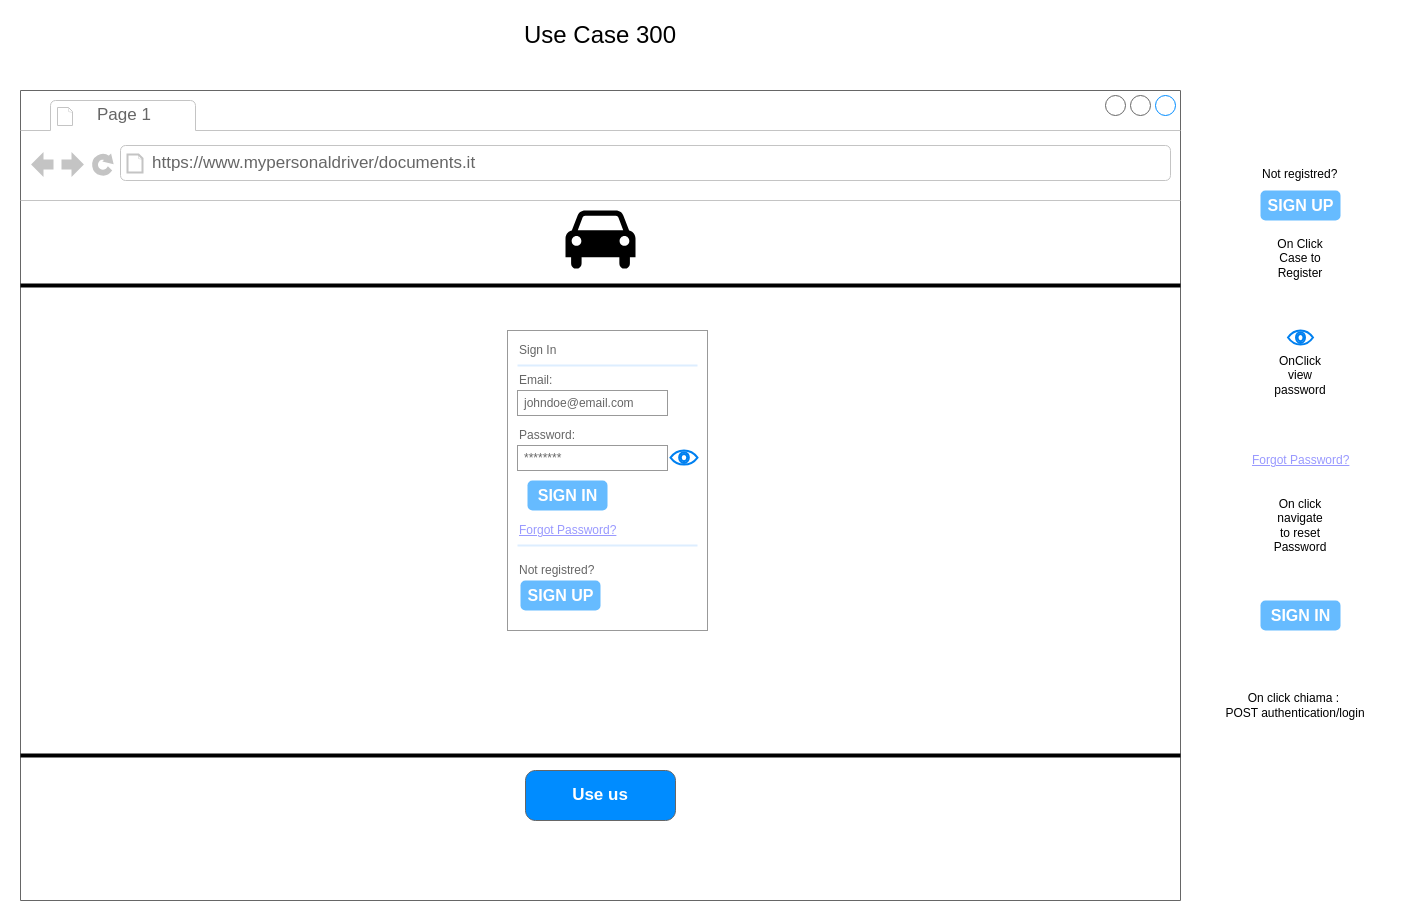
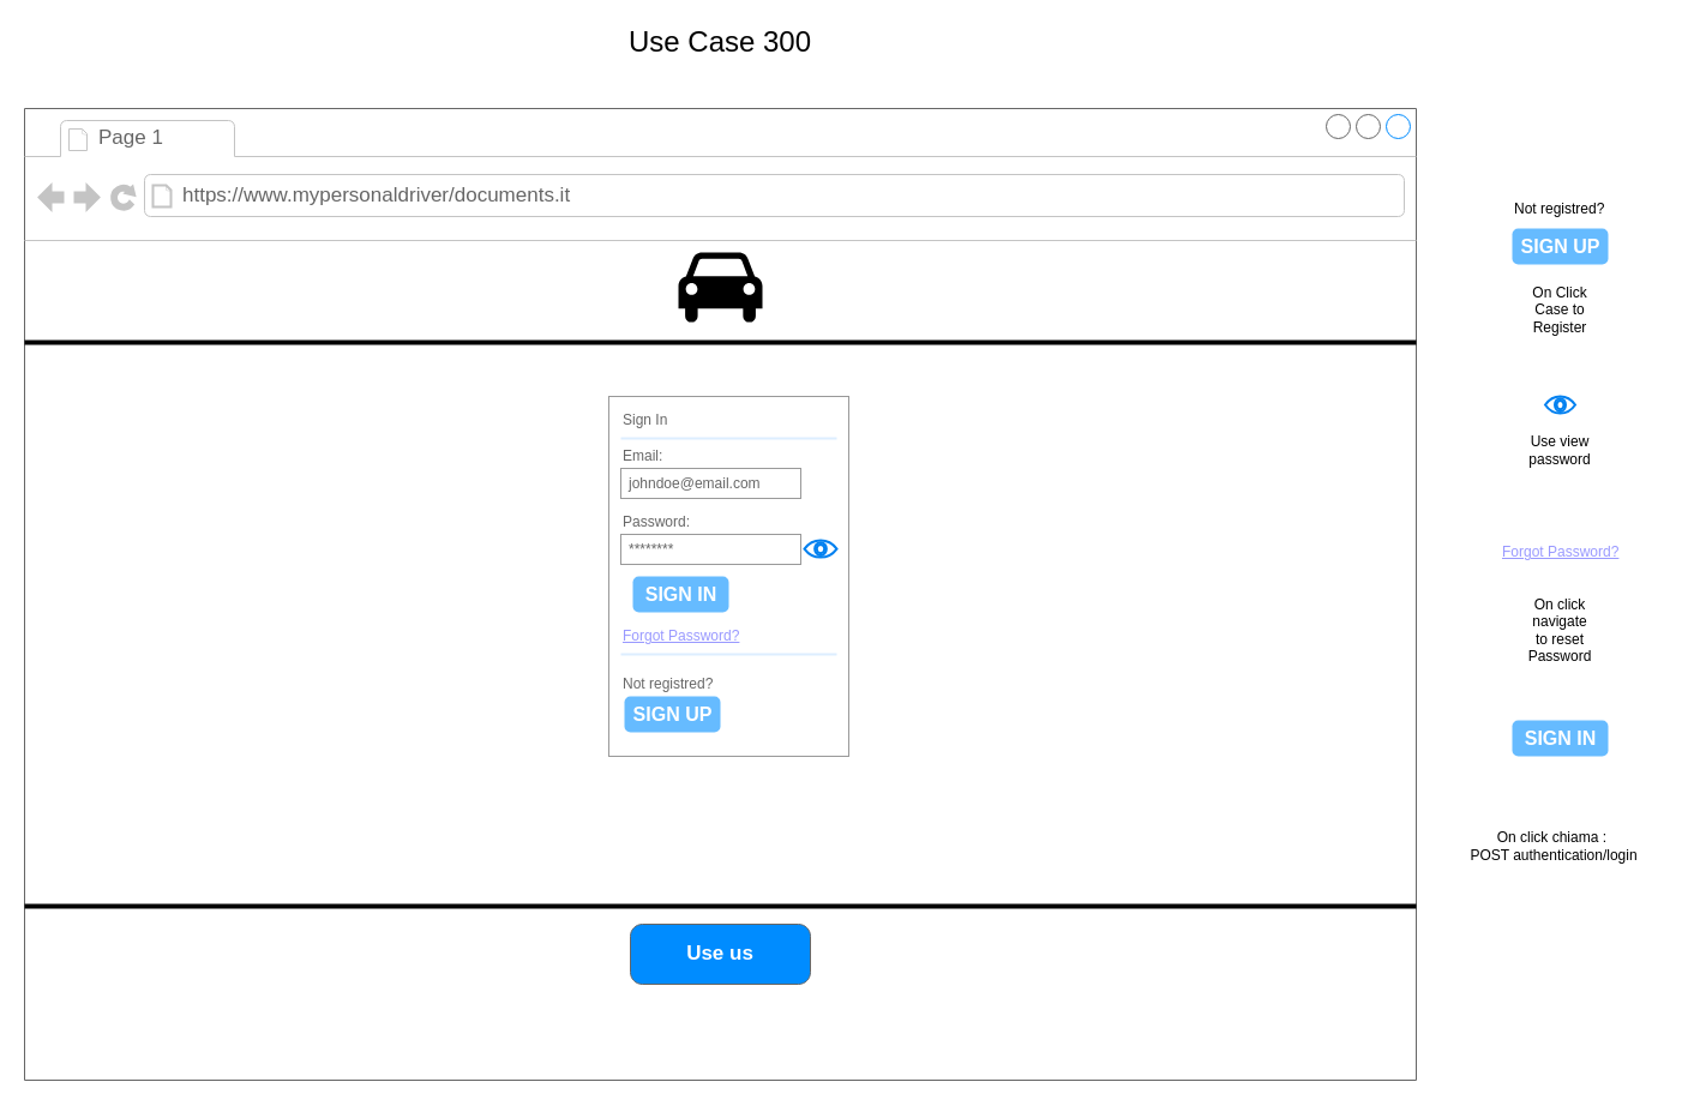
- <mxCell id="3" value="Page 1" style="strokeWidth=1;shadow=0;dashed=0;align=center;html=1;shape=mxgraph.mockup.containers.anchor;fontSize=17;fontColor=#666666;align=left;whiteSpace=wrap;" parent="2" vertex="1"><mxGeometry x="75" y="12" width="110" height="26" as="geometry" /></mxCell>
+ <mxCell id="3" value="Page 1" style="strokeWidth=1;shadow=0;dashed=0;align=center;html=1;shape=mxgraph.mockup.containers.anchor;fontSize=17;fontColor=#666666;align=left;whiteSpace=wrap;" parent="2" vertex="1"><mxGeometry x="60" y="12" width="110" height="26" as="geometry" /></mxCell>
- <mxCell id="26" value="OnClick view password" style="text;html=1;align=center;verticalAlign=middle;whiteSpace=wrap;rounded=0;" parent="1" vertex="1"><mxGeometry x="1270" y="360" width="60" height="30" as="geometry" /></mxCell>
+ <mxCell id="26" value="Use view password" style="text;html=1;align=center;verticalAlign=middle;whiteSpace=wrap;rounded=0;" parent="1" vertex="1"><mxGeometry x="1270" y="360" width="60" height="30" as="geometry" /></mxCell>
